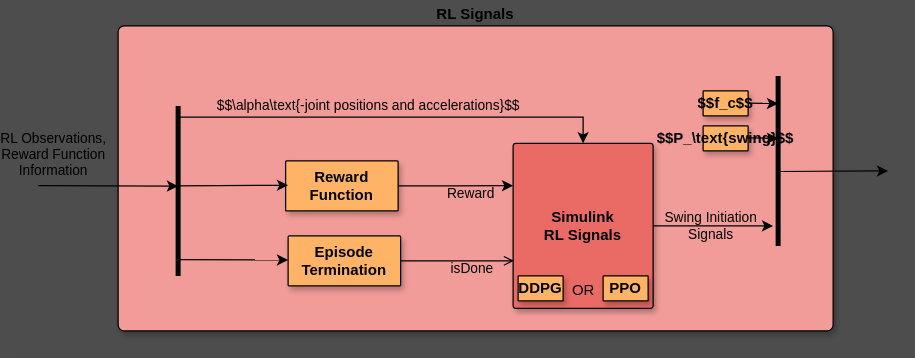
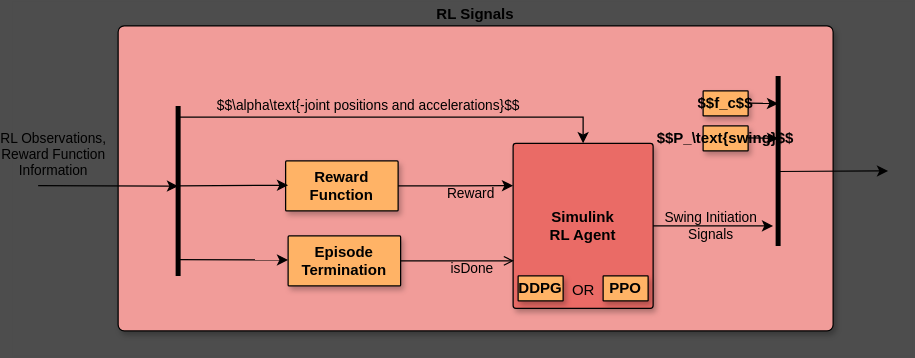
- <mxCell id="3" value="Simulink &lt;br&gt;RL Signals" style="rounded=1;whiteSpace=wrap;html=1;align=center;verticalAlign=middle;arcSize=2;fontStyle=1;fillColor=#EA6B66;fontColor=#000000;strokeColor=#000000;glass=0;shadow=1;" parent="1" vertex="1"><mxGeometry x="400" y="114" width="112" height="132" as="geometry" /></mxCell>
+ <mxCell id="3" value="Simulink &lt;br&gt;RL Agent" style="rounded=1;whiteSpace=wrap;html=1;align=center;verticalAlign=middle;arcSize=2;fontStyle=1;fillColor=#EA6B66;fontColor=#000000;strokeColor=#000000;glass=0;shadow=1;" parent="1" vertex="1"><mxGeometry x="400" y="114" width="112" height="132" as="geometry" /></mxCell>
